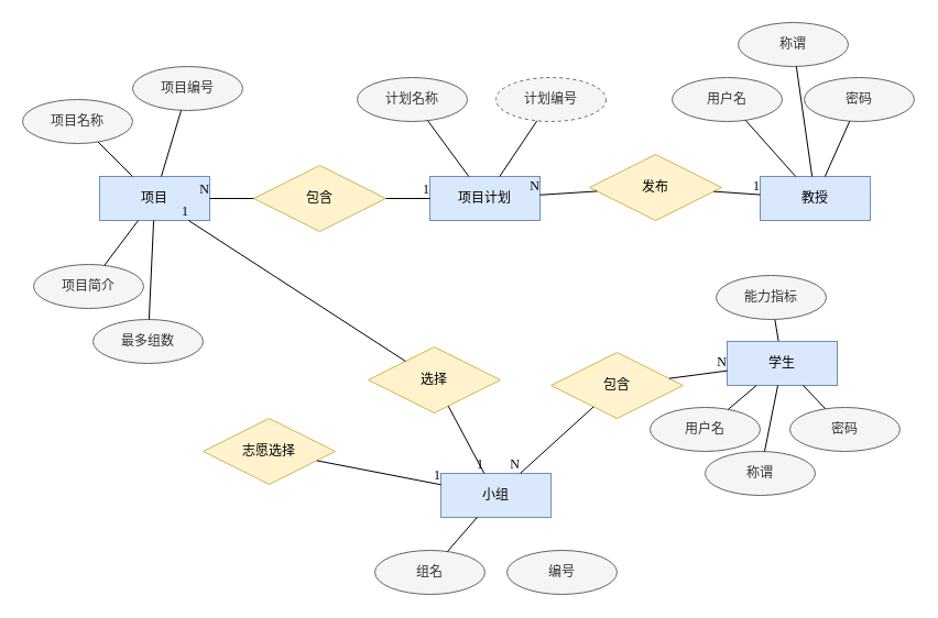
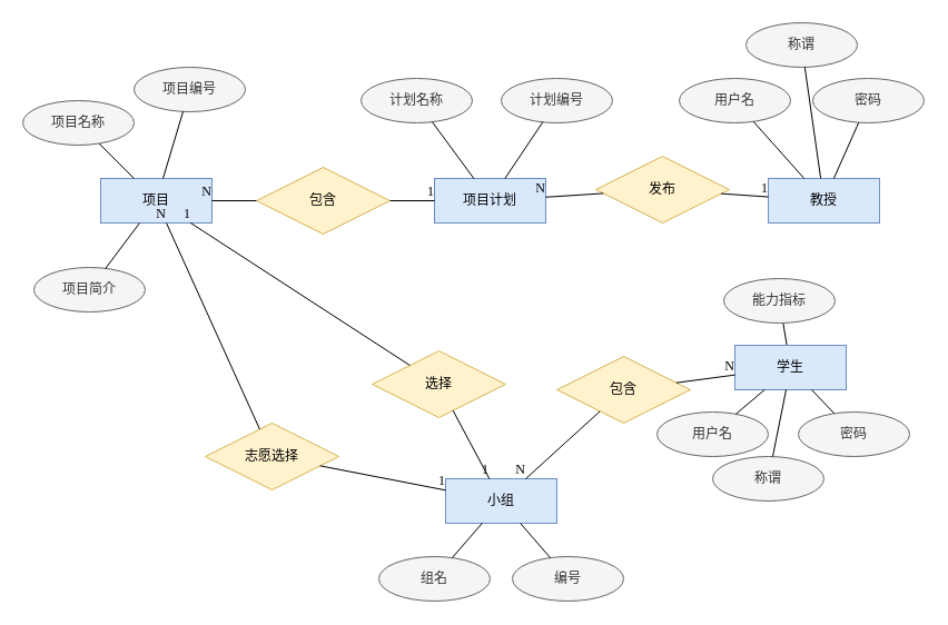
- <mxCell id="24" value="计划编号" style="ellipse;whiteSpace=wrap;html=1;align=center;fontFamily=&quot;Times New Roman&quot;, SimSun, sans-serif;fillColor=#f5f5f5;strokeColor=#666666;fontColor=#333333;dashed=1;" vertex="1" parent="1"><mxGeometry x="450" y="70" width="100" height="40" as="geometry" /></mxCell>
+ <mxCell id="24" value="计划编号" style="ellipse;whiteSpace=wrap;html=1;align=center;fontFamily=&quot;Times New Roman&quot;, SimSun, sans-serif;fillColor=#f5f5f5;strokeColor=#666666;fontColor=#333333;" vertex="1" parent="1"><mxGeometry x="450" y="70" width="100" height="40" as="geometry" /></mxCell>
- <mxCell id="14" value="" style="endArrow=none;html=1;rounded=0;fontFamily=&quot;Times New Roman&quot;, SimSun, sans-serif;" edge="1" parent="1" source="2" target="7"><mxGeometry relative="1" as="geometry"><mxPoint x="190" y="240" as="sourcePoint" /><mxPoint x="300" y="180" as="targetPoint" /></mxGeometry></mxCell>
+ <mxCell id="41" value="" style="endArrow=none;html=1;rounded=0;fontFamily=&quot;Times New Roman&quot;, SimSun, sans-serif;" edge="1" parent="1" source="33" target="2"><mxGeometry relative="1" as="geometry"><mxPoint x="240" y="190" as="sourcePoint" /><mxPoint x="200" y="190" as="targetPoint" /></mxGeometry></mxCell>
+ <mxCell id="42" value="N" style="resizable=0;html=1;align=right;verticalAlign=bottom;fontFamily=&quot;Times New Roman&quot;, SimSun, sans-serif;" connectable="0" vertex="1" parent="41"><mxGeometry x="1" relative="1" as="geometry" /></mxCell>
- <mxCell id="7" value="最多组数" style="ellipse;whiteSpace=wrap;html=1;align=center;fontFamily=&quot;Times New Roman&quot;, SimSun, sans-serif;fillColor=#f5f5f5;strokeColor=#666666;fontColor=#333333;" vertex="1" parent="1"><mxGeometry x="84" y="290" width="100" height="40" as="geometry" /></mxCell>
+ <mxCell id="61" value="" style="endArrow=none;html=1;rounded=0;fontFamily=&quot;Times New Roman&quot;, SimSun, sans-serif;" edge="1" parent="1" source="59" target="35"><mxGeometry relative="1" as="geometry"><mxPoint x="412.711" y="530.657" as="sourcePoint" /><mxPoint x="446.667" y="480" as="targetPoint" /></mxGeometry></mxCell>
